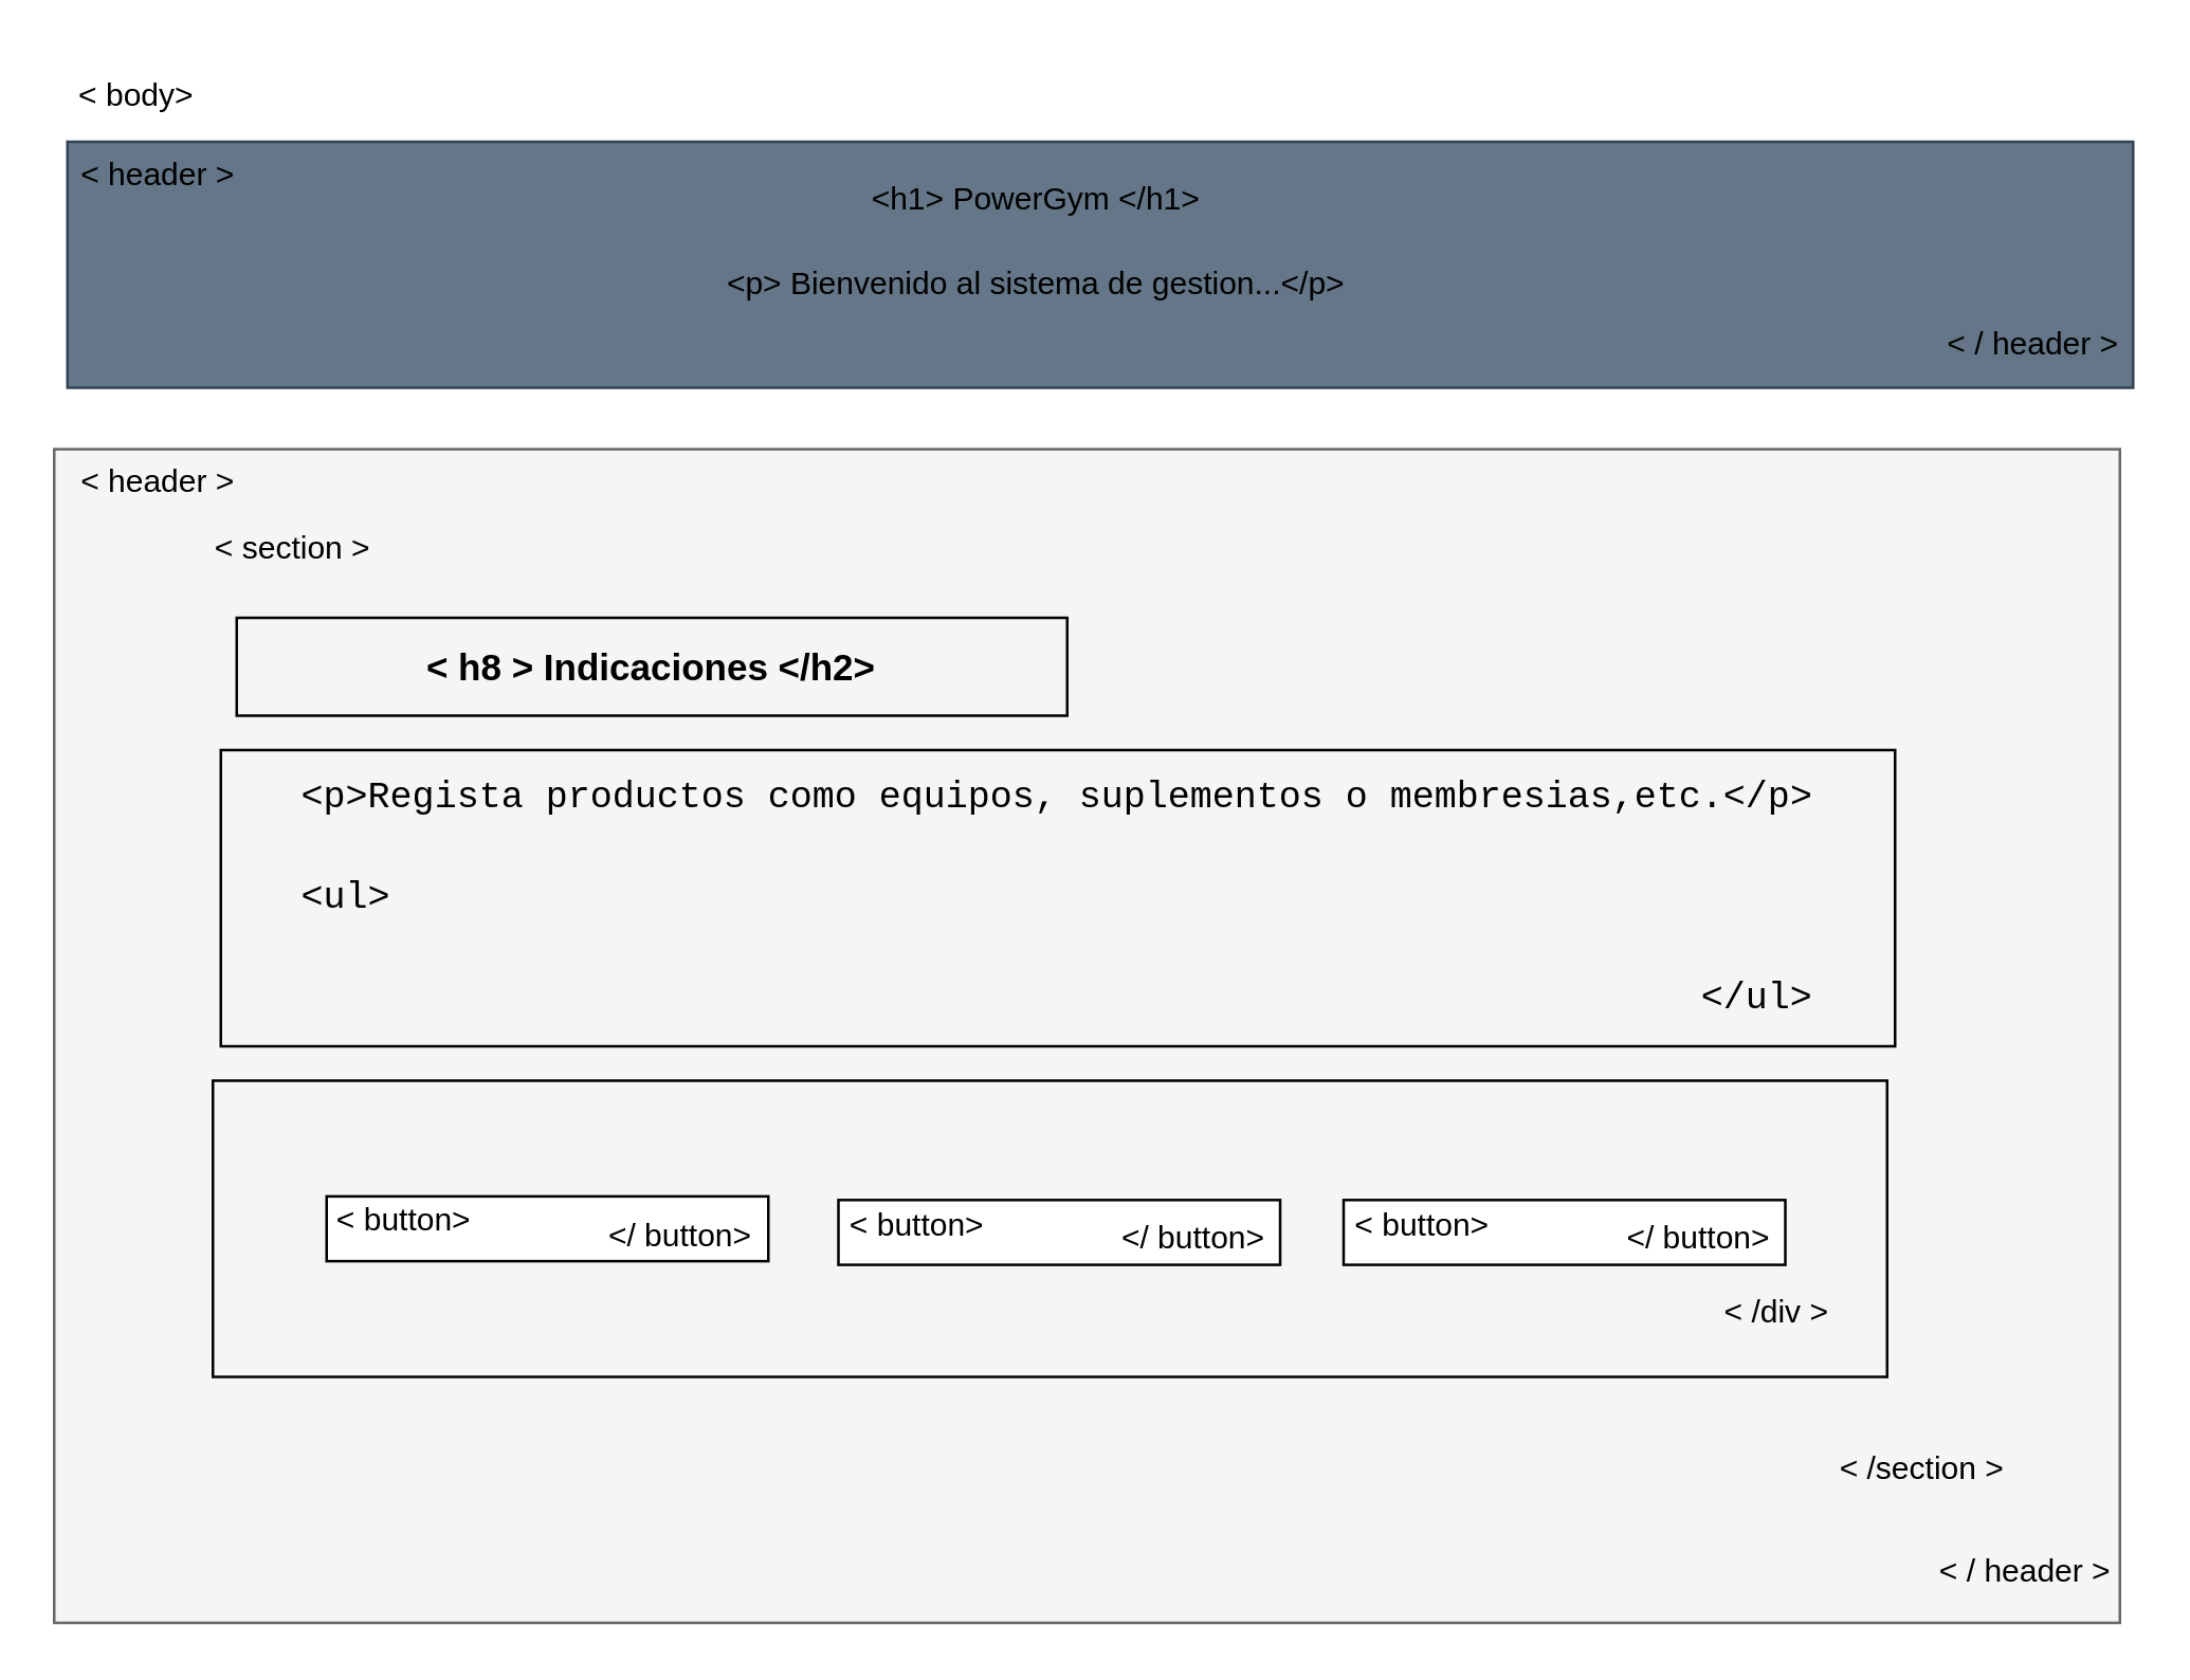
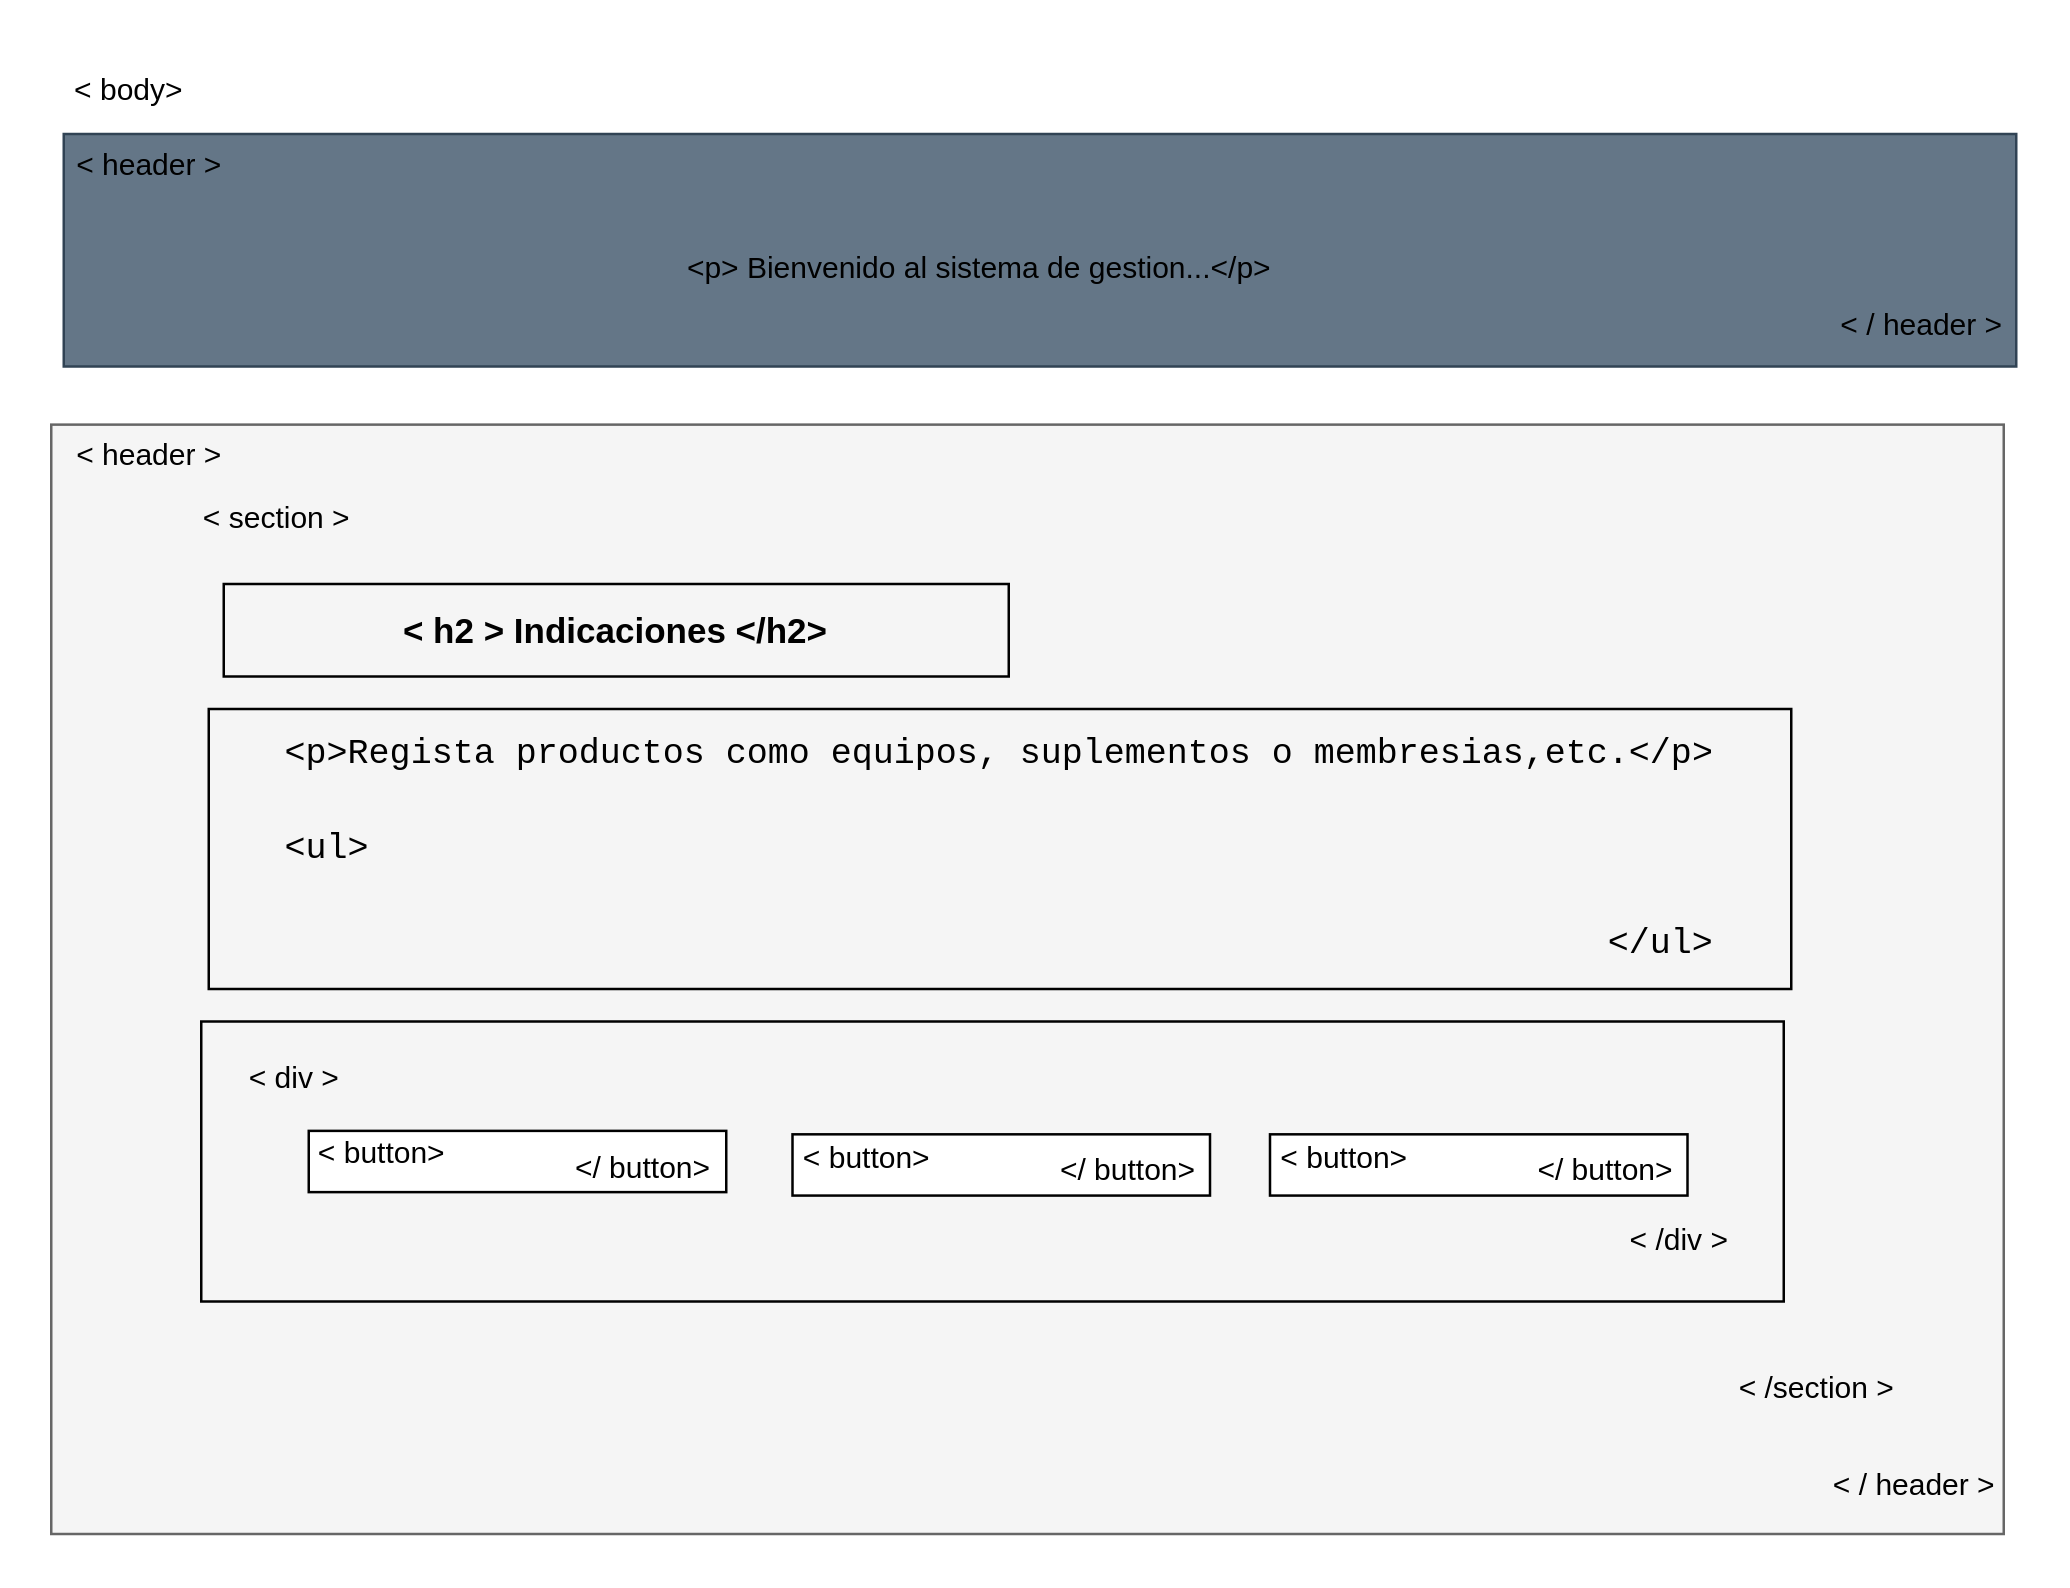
- <mxCell id="6" value="&amp;lt;h1&amp;gt; PowerGym &amp;lt;/h1&amp;gt;" style="text;html=1;align=center;verticalAlign=middle;whiteSpace=wrap;rounded=0;" vertex="1" parent="1"><mxGeometry x="279" y="59" width="225" height="32" as="geometry" /></mxCell>
- <mxCell id="11" value="&lt;b&gt;&lt;font style=&quot;font-size: 14px;&quot;&gt;&amp;lt; h8 &amp;gt; Indicaciones &amp;lt;/h2&amp;gt;&lt;/font&gt;&lt;/b&gt;" style="text;html=1;align=center;verticalAlign=middle;whiteSpace=wrap;rounded=0;strokeColor=default;" vertex="1" parent="1"><mxGeometry x="89" y="233" width="314" height="37" as="geometry" /></mxCell>
+ <mxCell id="11" value="&lt;b&gt;&lt;font style=&quot;font-size: 14px;&quot;&gt;&amp;lt; h2 &amp;gt; Indicaciones &amp;lt;/h2&amp;gt;&lt;/font&gt;&lt;/b&gt;" style="text;html=1;align=center;verticalAlign=middle;whiteSpace=wrap;rounded=0;strokeColor=default;" vertex="1" parent="1"><mxGeometry x="89" y="233" width="314" height="37" as="geometry" /></mxCell>
+ <mxCell id="14" value="&amp;lt; div &amp;gt;" style="text;html=1;align=center;verticalAlign=middle;whiteSpace=wrap;rounded=0;" vertex="1" parent="1"><mxGeometry x="83" y="416" width="69" height="30" as="geometry" /></mxCell>
